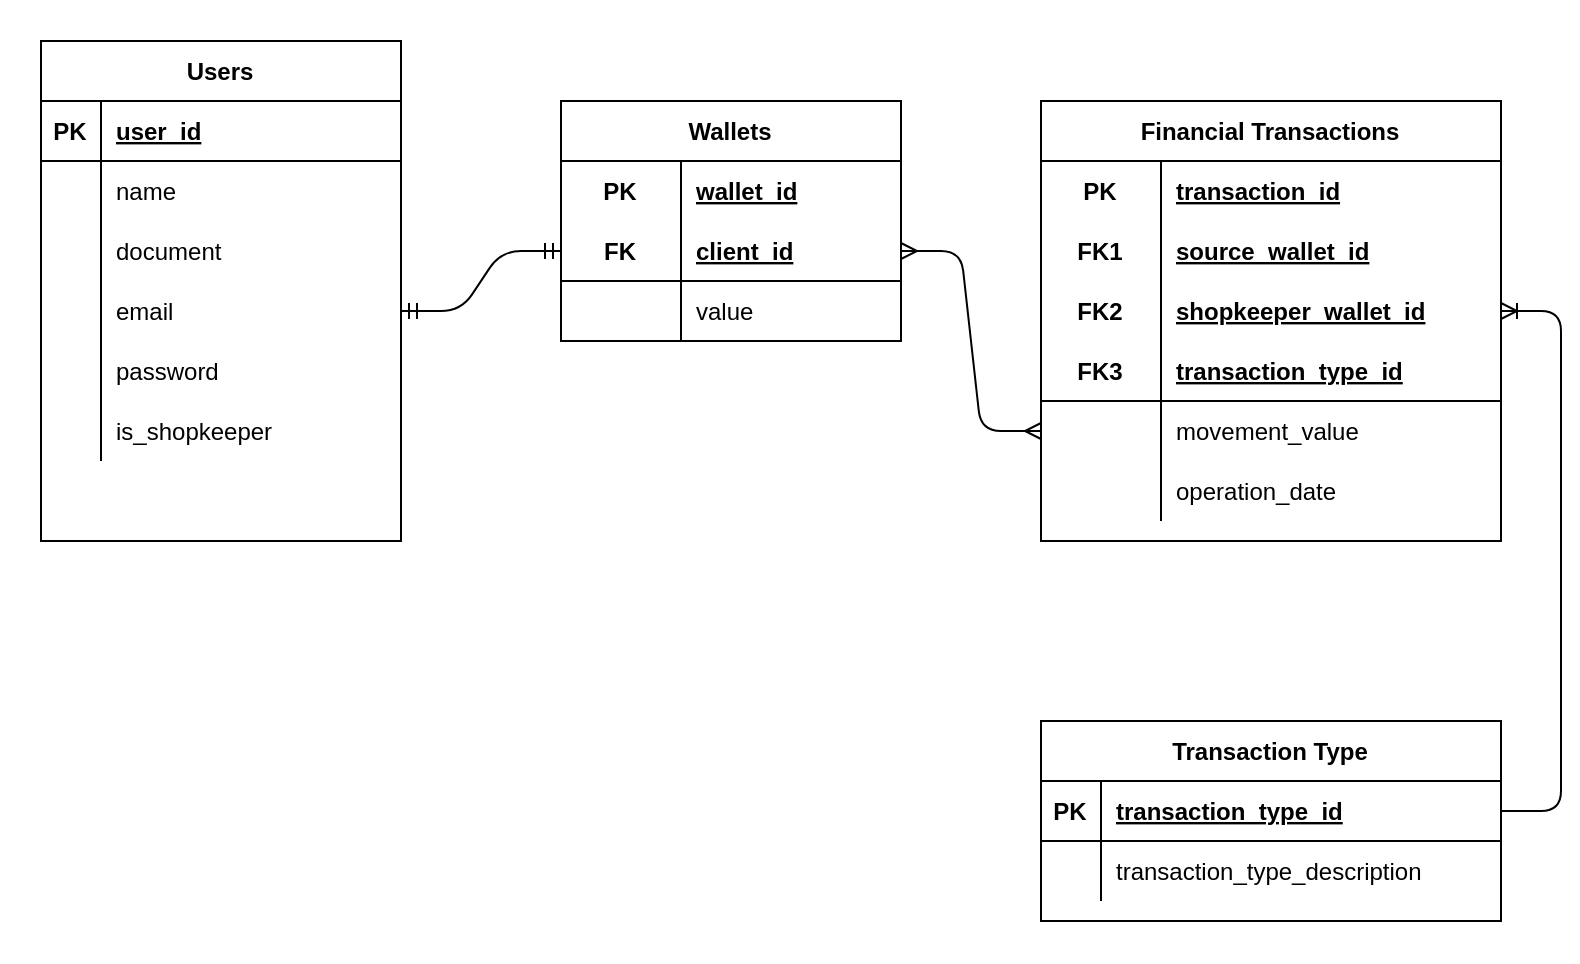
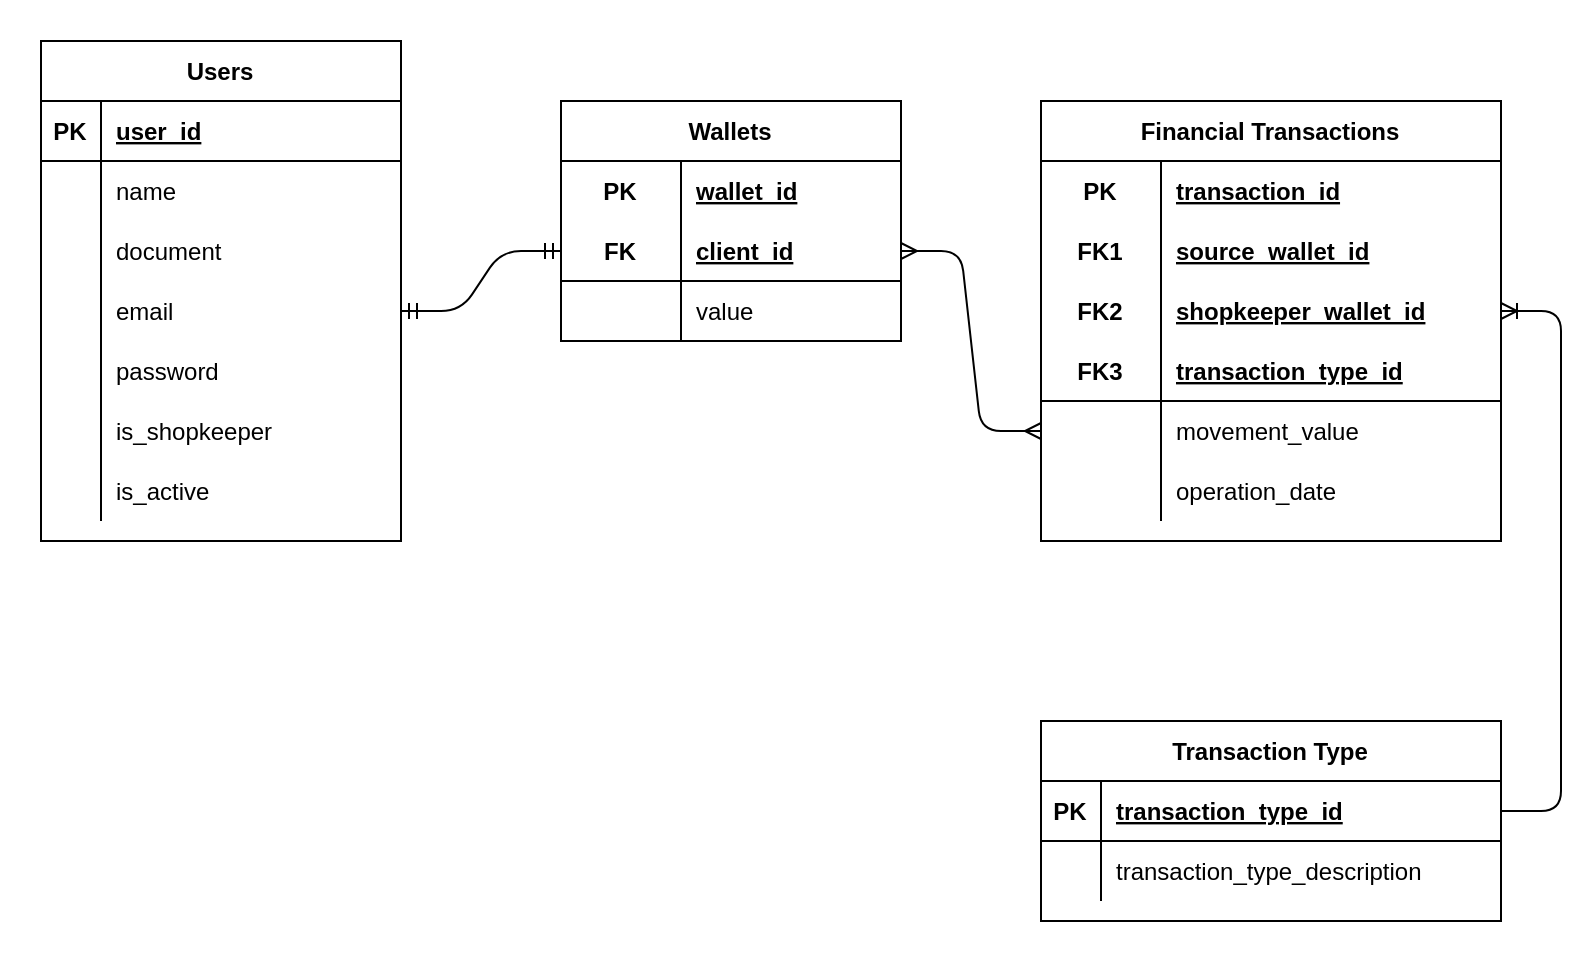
+ <mxCell id="23" value="is_active" style="shape=partialRectangle;connectable=0;fillColor=none;top=0;left=0;bottom=0;right=0;align=left;spacingLeft=6;overflow=hidden;" parent="21" vertex="1"><mxGeometry x="30" width="150" height="30" as="geometry" /></mxCell>
